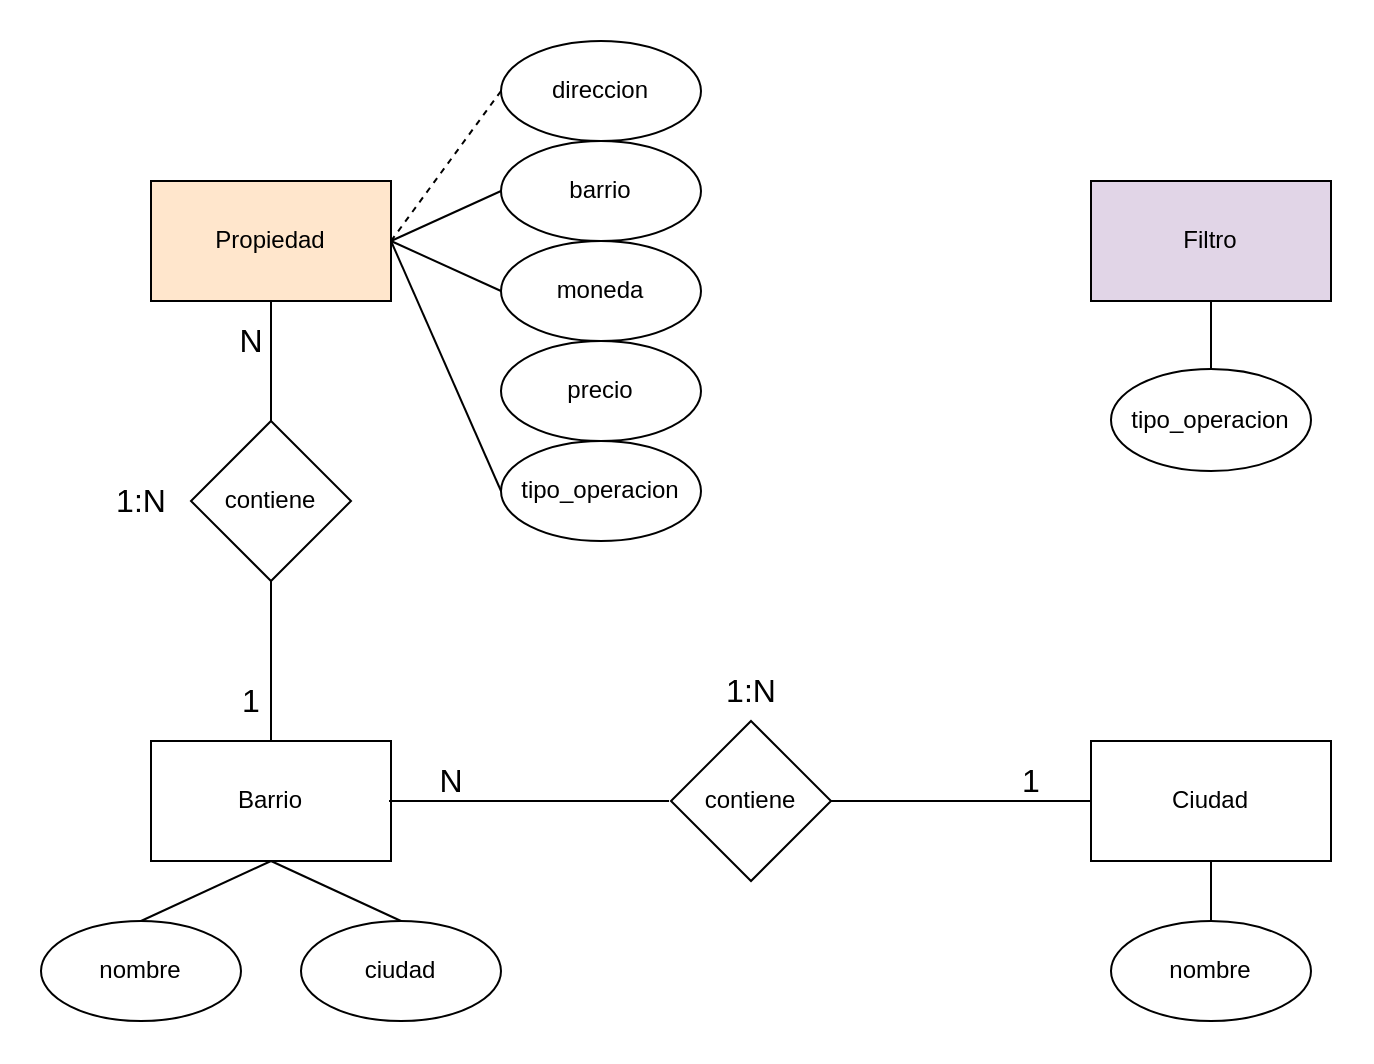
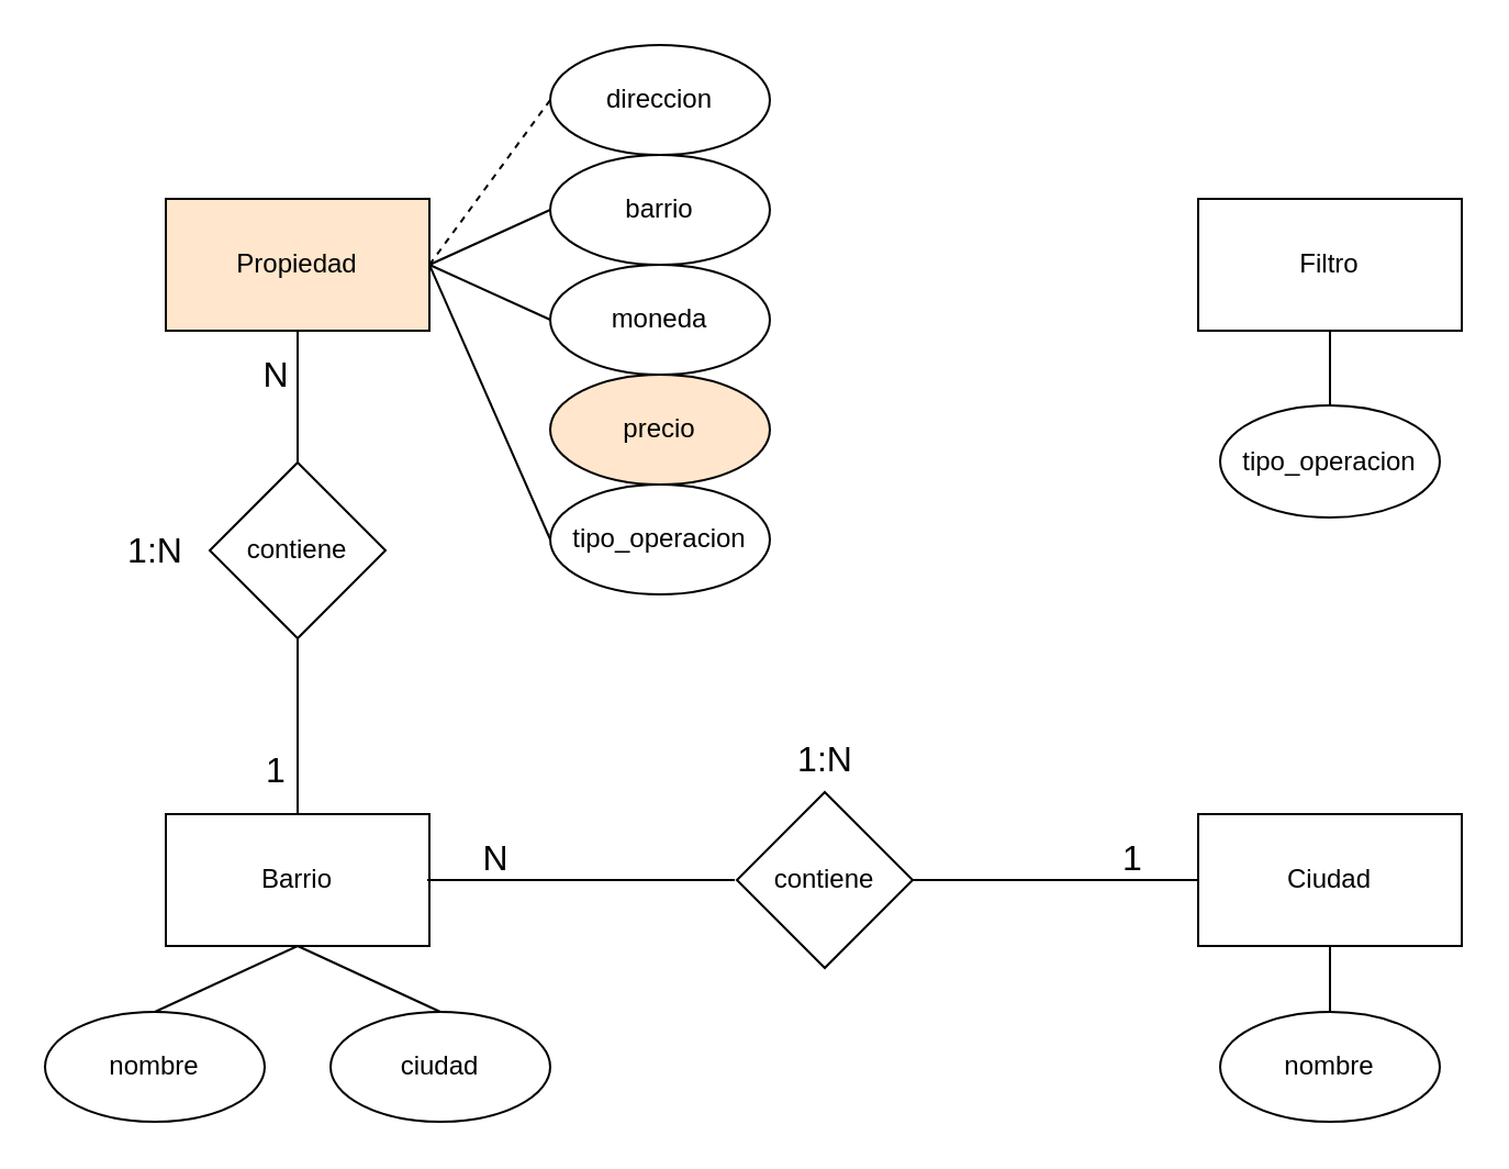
- <mxCell id="28" value="Filtro" style="rounded=0;whiteSpace=wrap;html=1;fillColor=#e1d5e7;" vertex="1" parent="1"><mxGeometry x="545" y="90" width="120" height="60" as="geometry" /></mxCell>
+ <mxCell id="28" value="Filtro" style="rounded=0;whiteSpace=wrap;html=1;" vertex="1" parent="1"><mxGeometry x="545" y="90" width="120" height="60" as="geometry" /></mxCell>
- <mxCell id="17" value="precio" style="ellipse;whiteSpace=wrap;html=1;" vertex="1" parent="1"><mxGeometry x="250" y="170" width="100" height="50" as="geometry" /></mxCell>
+ <mxCell id="17" value="precio" style="ellipse;whiteSpace=wrap;html=1;fillColor=#ffe6cc;" vertex="1" parent="1"><mxGeometry x="250" y="170" width="100" height="50" as="geometry" /></mxCell>
